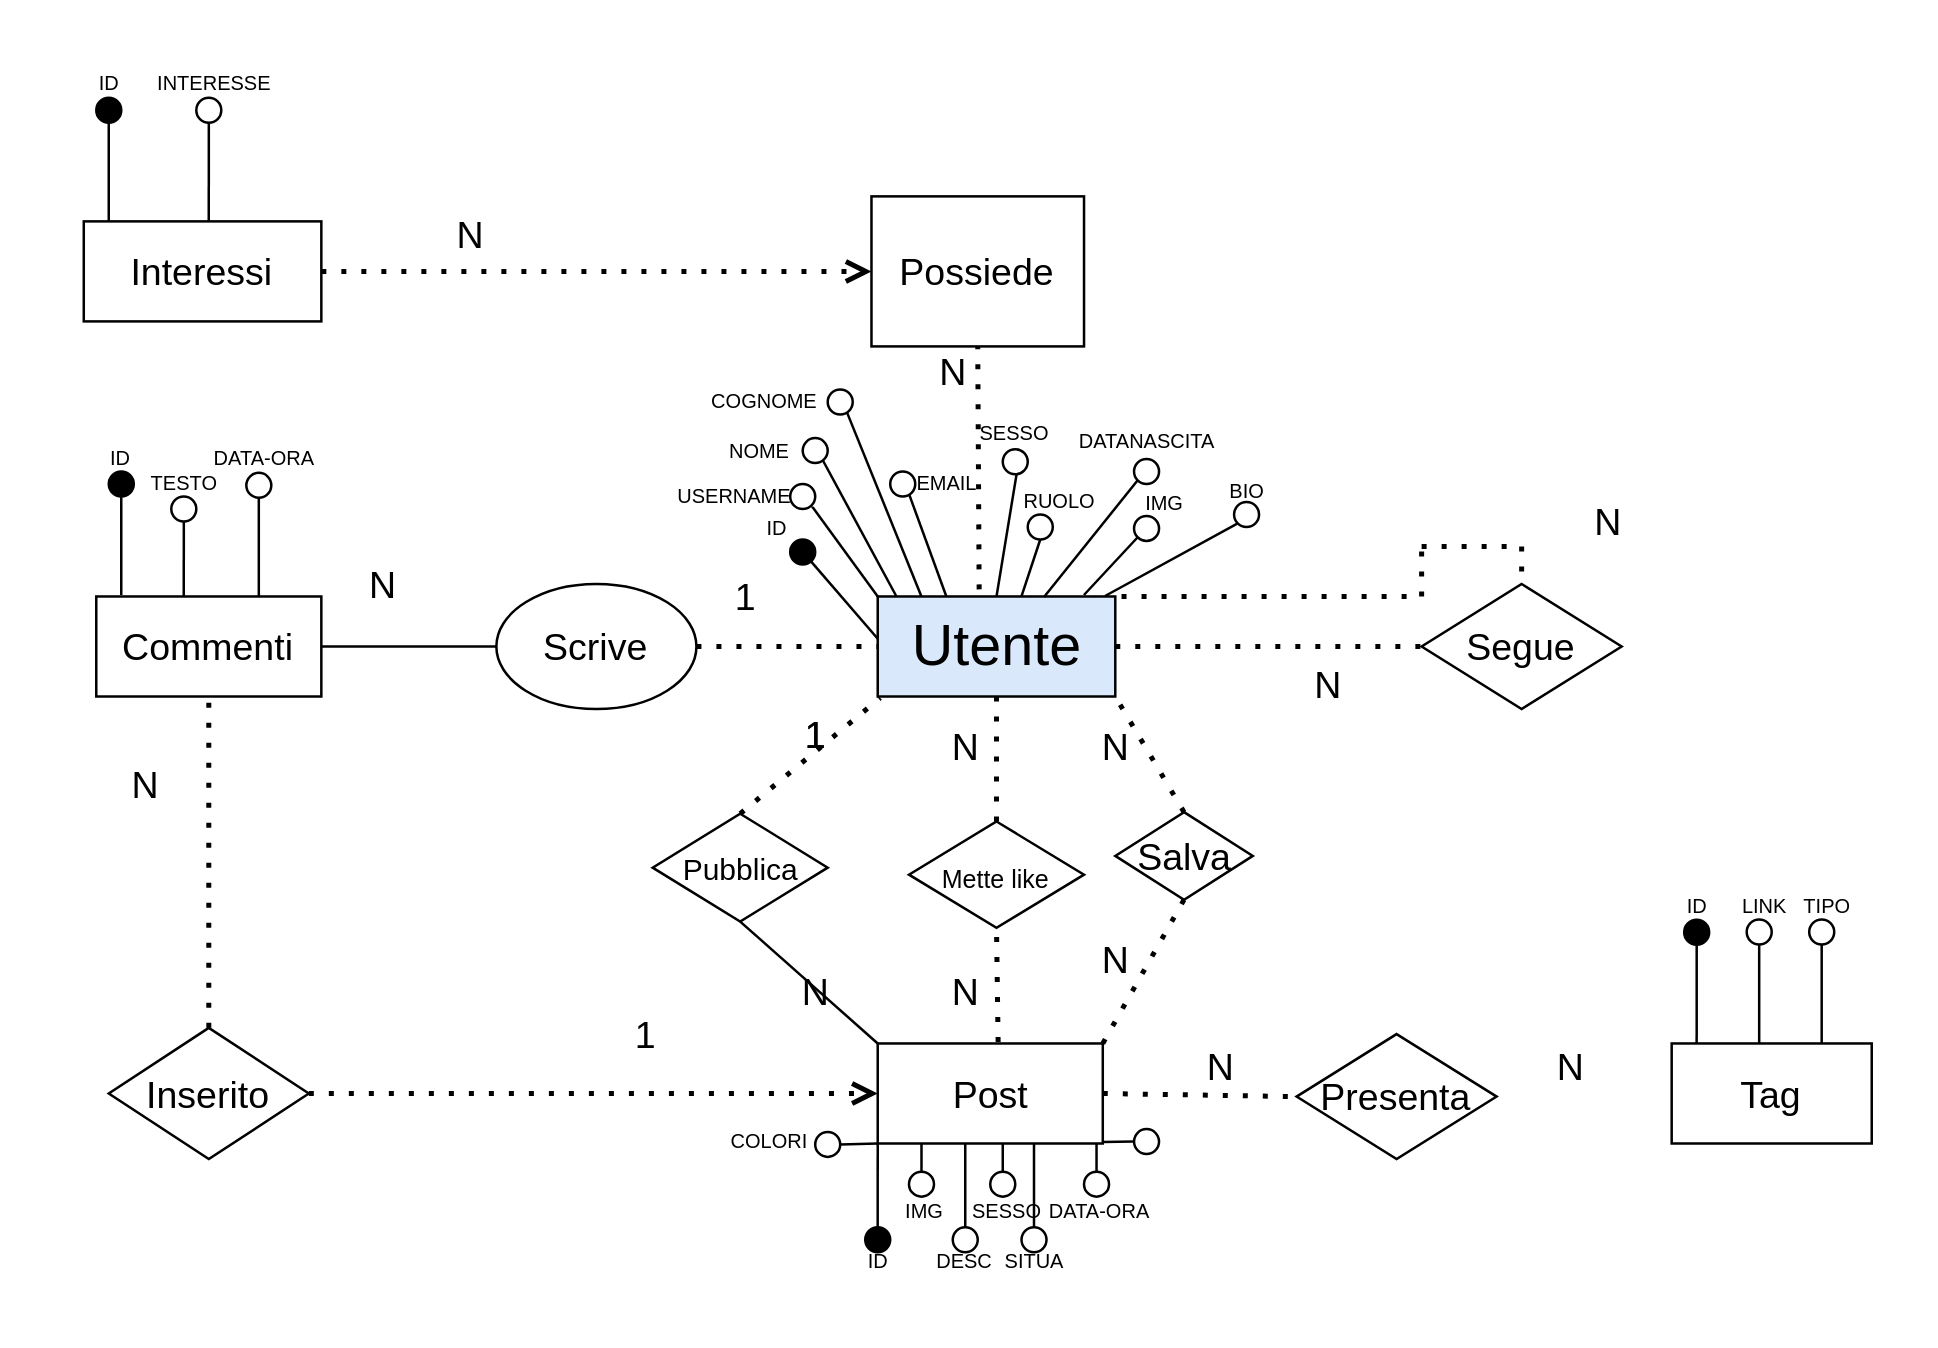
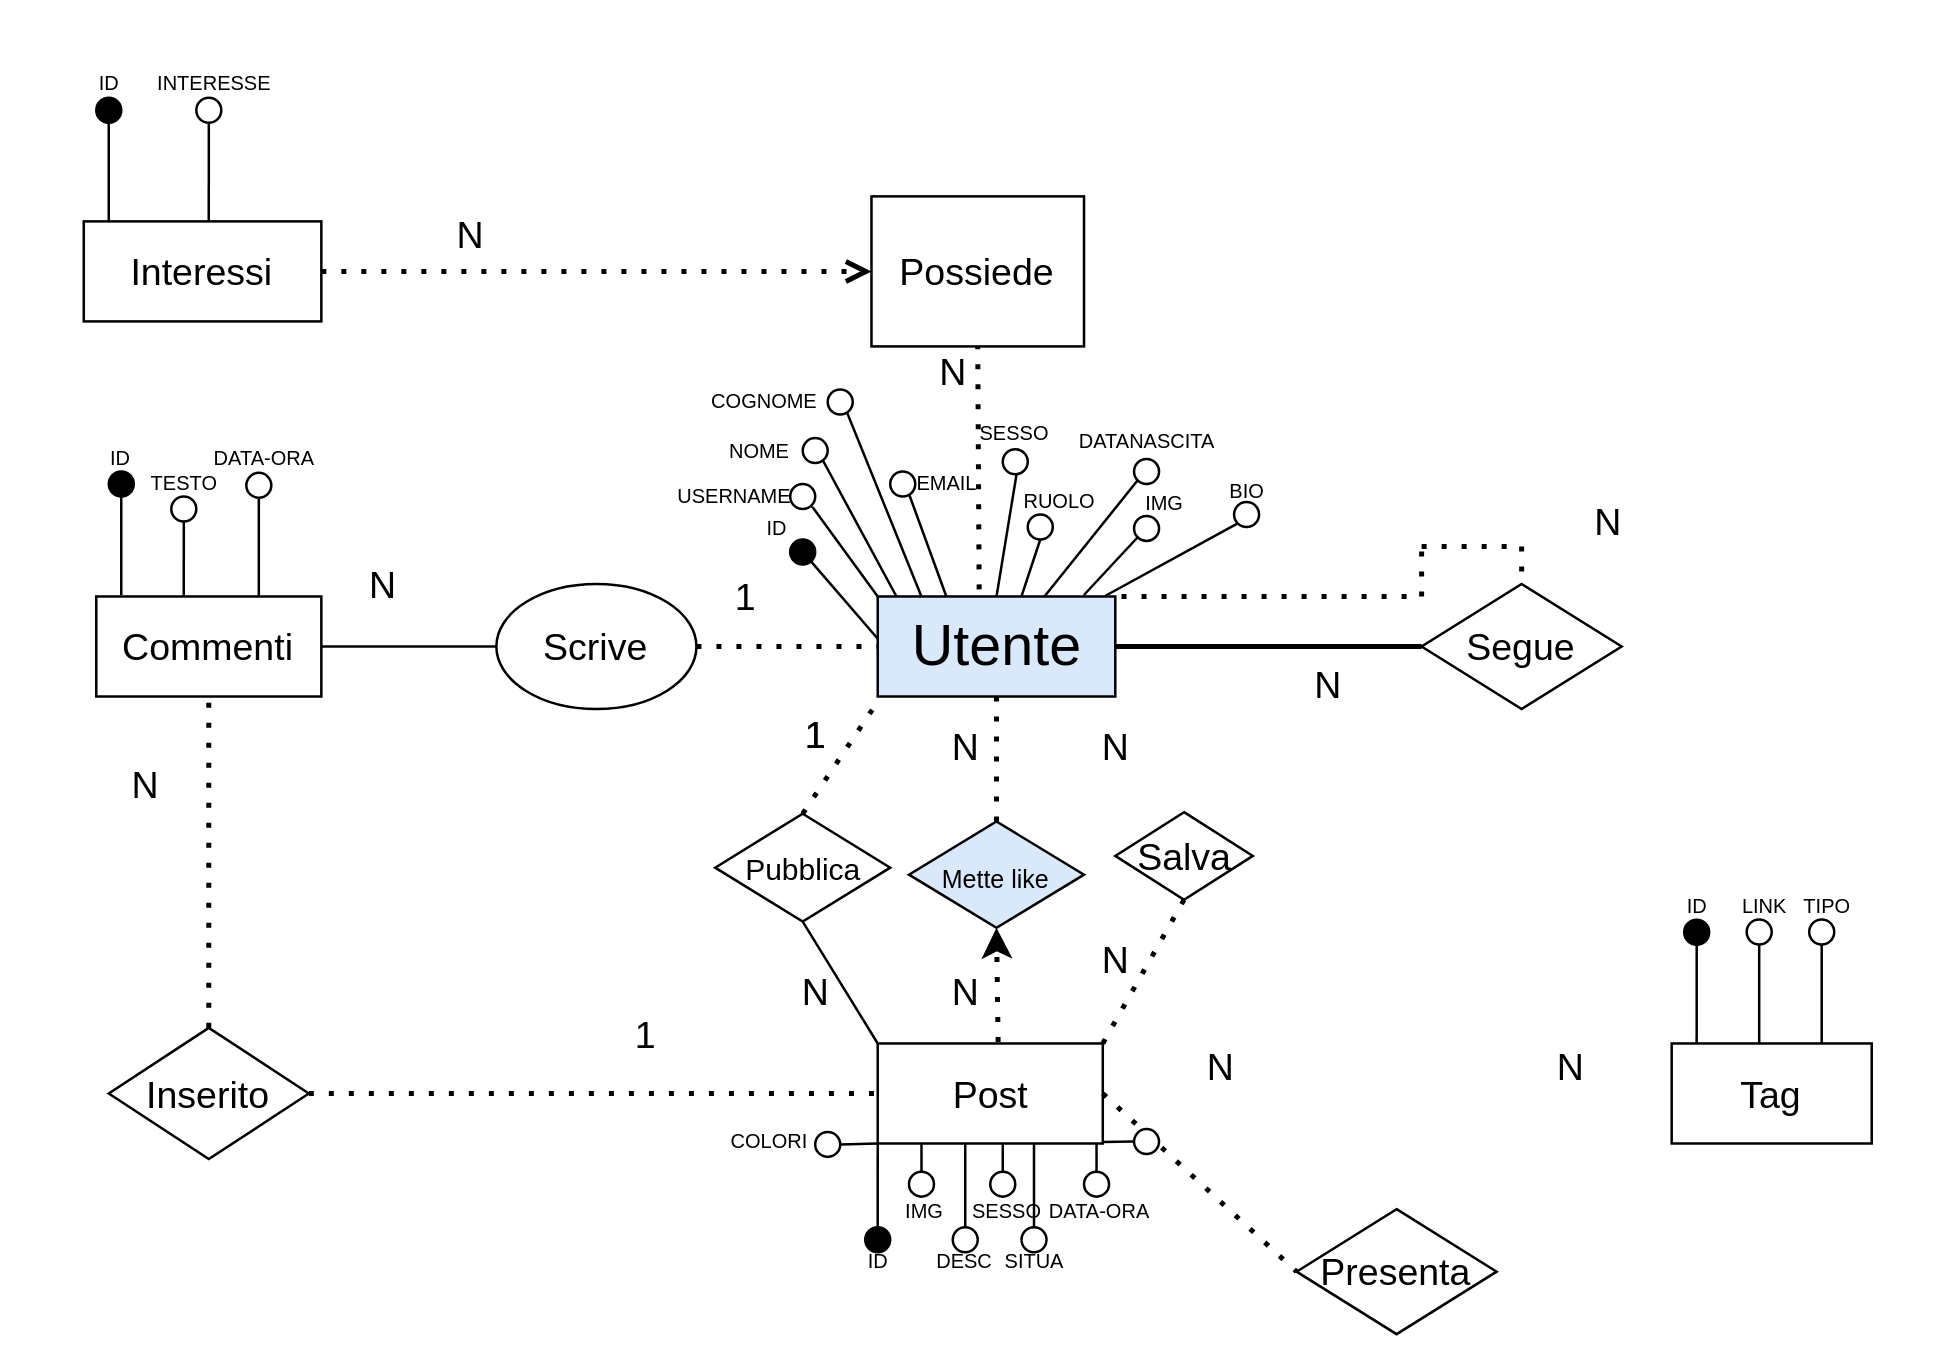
- <mxCell id="18" value="" style="endArrow=none;dashed=1;html=1;dashPattern=1 3;strokeWidth=2;rounded=0;fontSize=15;exitX=1;exitY=0.5;exitDx=0;exitDy=0;entryX=0;entryY=0.5;entryDx=0;entryDy=0;" parent="1" source="2" target="6" edge="1"><mxGeometry width="50" height="50" relative="1" as="geometry"><mxPoint x="438" y="298" as="sourcePoint" /><mxPoint x="488" y="248" as="targetPoint" /></mxGeometry></mxCell>
+ <mxCell id="18" value="" style="endArrow=none;dashed=0;html=1;dashPattern=1 3;strokeWidth=2;rounded=0;fontSize=15;exitX=1;exitY=0.5;exitDx=0;exitDy=0;entryX=0;entryY=0.5;entryDx=0;entryDy=0;" parent="1" source="2" target="6" edge="1"><mxGeometry width="50" height="50" relative="1" as="geometry"><mxPoint x="438" y="298" as="sourcePoint" /><mxPoint x="488" y="248" as="targetPoint" /></mxGeometry></mxCell>
- <mxCell id="38" value="" style="endArrow=none;dashed=1;html=1;dashPattern=1 3;strokeWidth=2;rounded=0;fontSize=9;entryX=1;entryY=1;entryDx=0;entryDy=0;exitX=0.5;exitY=0;exitDx=0;exitDy=0;" parent="1" source="46" target="2" edge="1"><mxGeometry width="50" height="50" relative="1" as="geometry"><mxPoint x="479.25" y="328" as="sourcePoint" /><mxPoint x="498" y="278" as="targetPoint" /></mxGeometry></mxCell>
- <mxCell id="47" value="&lt;font style=&quot;font-size: 12px&quot;&gt;Pubblica&lt;/font&gt;" style="rhombus;whiteSpace=wrap;html=1;fontSize=15;" parent="1" vertex="1"><mxGeometry x="260.5" y="324.87" width="70" height="43.13" as="geometry" /></mxCell>
+ <mxCell id="47" value="&lt;font style=&quot;font-size: 12px&quot;&gt;Pubblica&lt;/font&gt;" style="rhombus;whiteSpace=wrap;html=1;fontSize=15;" parent="1" vertex="1"><mxGeometry x="285.5" y="324.87" width="70" height="43.13" as="geometry" /></mxCell>
- <mxCell id="45" value="&lt;font style=&quot;font-size: 10px&quot;&gt;Mette like&lt;/font&gt;" style="rhombus;whiteSpace=wrap;html=1;fontSize=15;" parent="1" vertex="1"><mxGeometry x="363" y="328" width="70" height="42.5" as="geometry" /></mxCell>
+ <mxCell id="45" value="&lt;font style=&quot;font-size: 10px&quot;&gt;Mette like&lt;/font&gt;" style="rhombus;whiteSpace=wrap;html=1;fontSize=15;fillColor=#dae8fc;" parent="1" vertex="1"><mxGeometry x="363" y="328" width="70" height="42.5" as="geometry" /></mxCell>
- <mxCell id="39" value="" style="endArrow=none;dashed=1;html=1;dashPattern=1 3;strokeWidth=2;rounded=0;fontSize=9;entryX=0.5;entryY=1;entryDx=0;entryDy=0;exitX=0.535;exitY=-0.014;exitDx=0;exitDy=0;exitPerimeter=0;" parent="1" source="3" target="45" edge="1"><mxGeometry width="50" height="50" relative="1" as="geometry"><mxPoint x="368" y="418" as="sourcePoint" /><mxPoint x="396.125" y="363" as="targetPoint" /></mxGeometry></mxCell>
+ <mxCell id="39" value="" style="endArrow=classic;dashed=1;html=1;dashPattern=1 3;strokeWidth=2;rounded=0;fontSize=9;entryX=0.5;entryY=1;entryDx=0;entryDy=0;exitX=0.535;exitY=-0.014;exitDx=0;exitDy=0;exitPerimeter=0;" parent="1" source="3" target="45" edge="1"><mxGeometry width="50" height="50" relative="1" as="geometry"><mxPoint x="368" y="418" as="sourcePoint" /><mxPoint x="396.125" y="363" as="targetPoint" /></mxGeometry></mxCell>
- <mxCell id="16" value="" style="endArrow=open;dashed=1;html=1;dashPattern=1 3;strokeWidth=2;rounded=0;fontSize=15;exitX=1;exitY=0.5;exitDx=0;exitDy=0;entryX=0;entryY=0.5;entryDx=0;entryDy=0;" parent="1" source="7" target="3" edge="1"><mxGeometry width="50" height="50" relative="1" as="geometry"><mxPoint x="148" y="468" as="sourcePoint" /><mxPoint x="198" y="418" as="targetPoint" /></mxGeometry></mxCell>
+ <mxCell id="16" value="" style="endArrow=none;dashed=1;html=1;dashPattern=1 3;strokeWidth=2;rounded=0;fontSize=15;exitX=1;exitY=0.5;exitDx=0;exitDy=0;entryX=0;entryY=0.5;entryDx=0;entryDy=0;" parent="1" source="7" target="3" edge="1"><mxGeometry width="50" height="50" relative="1" as="geometry"><mxPoint x="148" y="468" as="sourcePoint" /><mxPoint x="198" y="418" as="targetPoint" /></mxGeometry></mxCell>
- <mxCell id="5" value="Presenta" style="rhombus;whiteSpace=wrap;html=1;fontSize=15;" parent="1" vertex="1"><mxGeometry x="518" y="413" width="80" height="50" as="geometry" /></mxCell>
+ <mxCell id="5" value="Presenta" style="rhombus;whiteSpace=wrap;html=1;fontSize=15;" parent="1" vertex="1"><mxGeometry x="518" y="483" width="80" height="50" as="geometry" /></mxCell>
